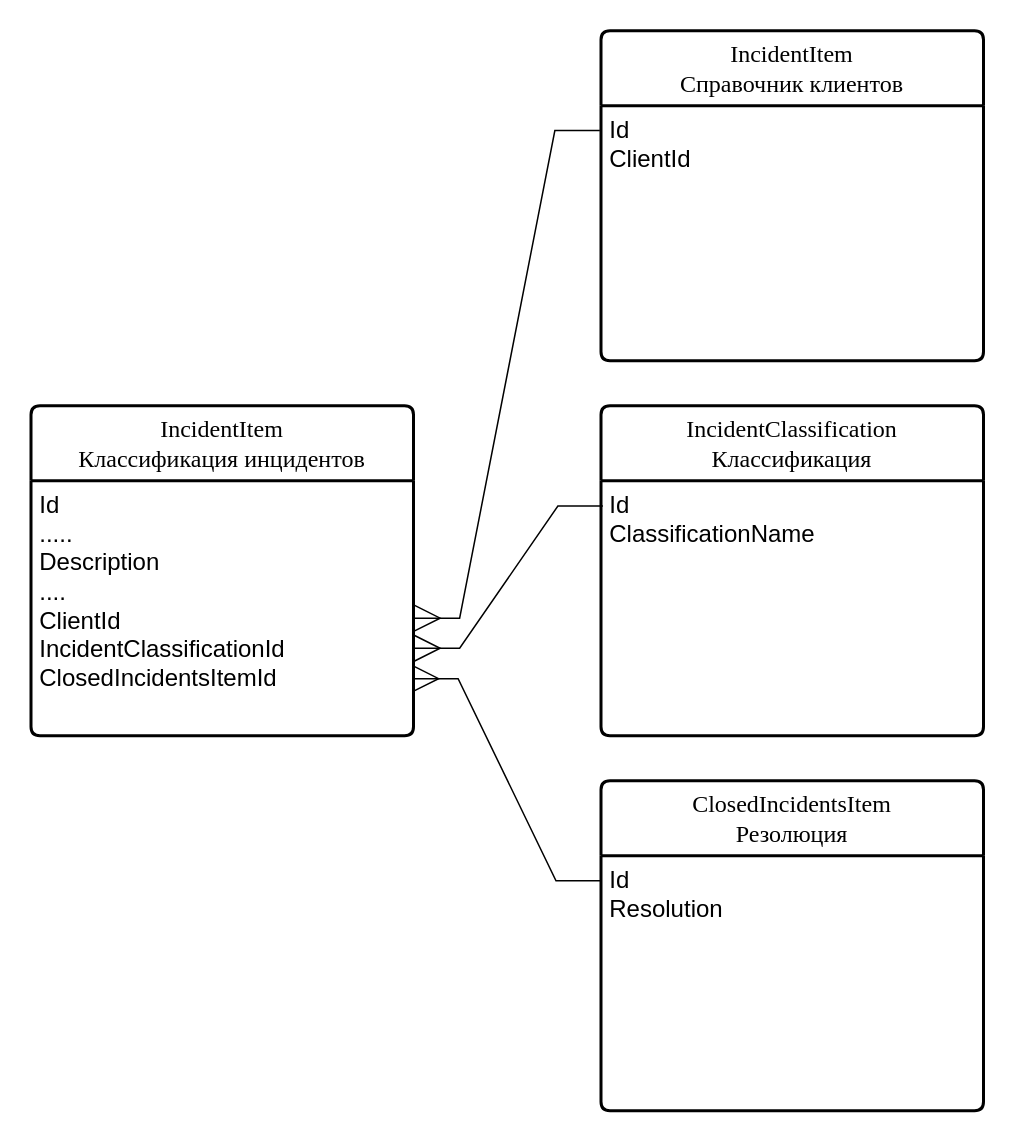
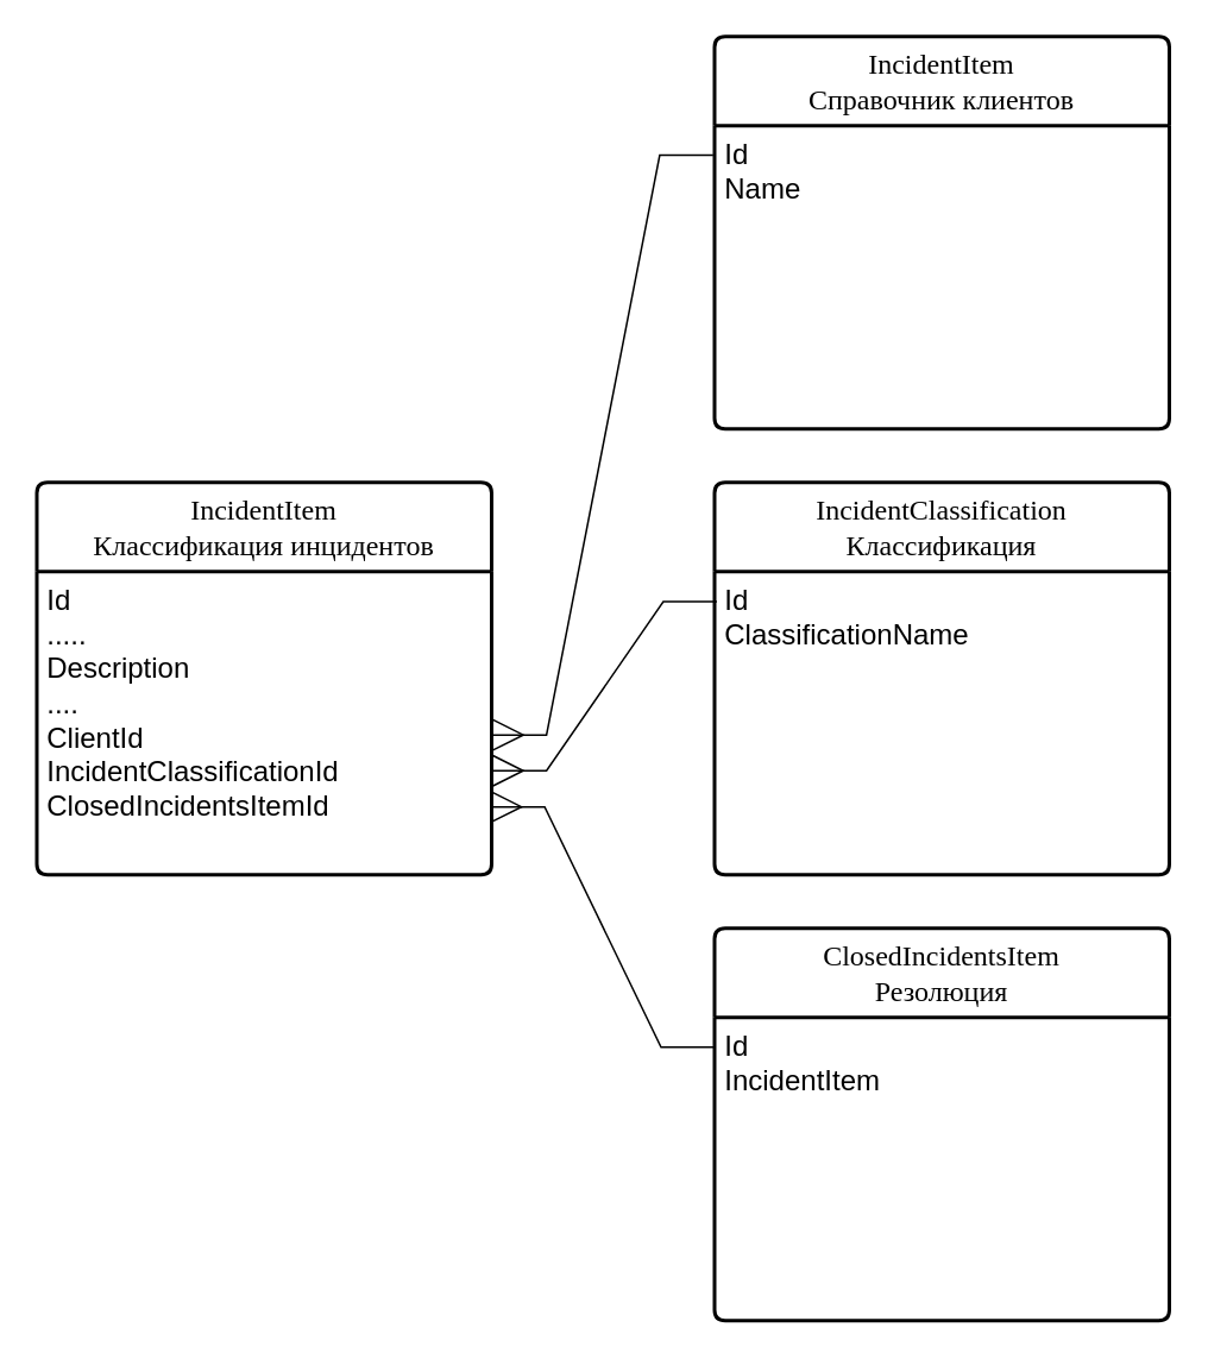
- <mxCell id="5" value="&lt;font style=&quot;&quot;&gt;&lt;span style=&quot;font-size: 16px;&quot;&gt;Id&lt;/span&gt;&lt;br&gt;&lt;span style=&quot;font-size: 16px;&quot;&gt;ClientId&lt;/span&gt;&lt;/font&gt;" style="align=left;strokeColor=none;fillColor=none;spacingLeft=4;spacingRight=4;fontSize=12;verticalAlign=top;resizable=0;rotatable=0;part=1;html=1;whiteSpace=wrap;" parent="4" vertex="1"><mxGeometry y="50" width="255" height="170" as="geometry" /></mxCell>
+ <mxCell id="5" value="&lt;font style=&quot;&quot;&gt;&lt;span style=&quot;font-size: 16px;&quot;&gt;Id&lt;/span&gt;&lt;br&gt;&lt;span style=&quot;font-size: 16px;&quot;&gt;Name&lt;/span&gt;&lt;/font&gt;" style="align=left;strokeColor=none;fillColor=none;spacingLeft=4;spacingRight=4;fontSize=12;verticalAlign=top;resizable=0;rotatable=0;part=1;html=1;whiteSpace=wrap;" parent="4" vertex="1"><mxGeometry y="50" width="255" height="170" as="geometry" /></mxCell>
- <mxCell id="9" value="&lt;font style=&quot;&quot;&gt;&lt;span style=&quot;font-size: 16px;&quot;&gt;Id&lt;/span&gt;&lt;br&gt;&lt;span style=&quot;font-size: 16px;&quot;&gt;Resolution&lt;/span&gt;&lt;/font&gt;" style="align=left;strokeColor=none;fillColor=none;spacingLeft=4;spacingRight=4;fontSize=12;verticalAlign=top;resizable=0;rotatable=0;part=1;html=1;whiteSpace=wrap;" parent="8" vertex="1"><mxGeometry y="50" width="255" height="170" as="geometry" /></mxCell>
+ <mxCell id="9" value="&lt;font style=&quot;&quot;&gt;&lt;span style=&quot;font-size: 16px;&quot;&gt;Id&lt;/span&gt;&lt;br&gt;&lt;span style=&quot;font-size: 16px;&quot;&gt;IncidentItem&lt;/span&gt;&lt;/font&gt;" style="align=left;strokeColor=none;fillColor=none;spacingLeft=4;spacingRight=4;fontSize=12;verticalAlign=top;resizable=0;rotatable=0;part=1;html=1;whiteSpace=wrap;" parent="8" vertex="1"><mxGeometry y="50" width="255" height="170" as="geometry" /></mxCell>
